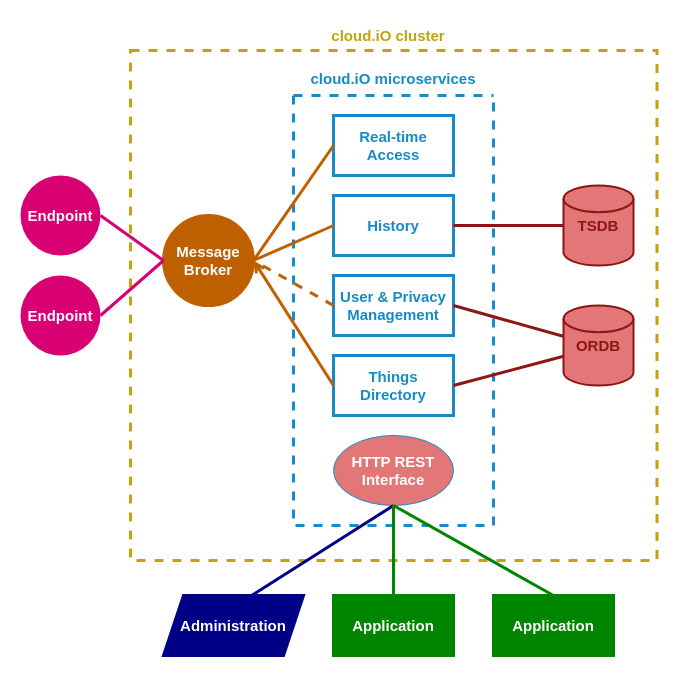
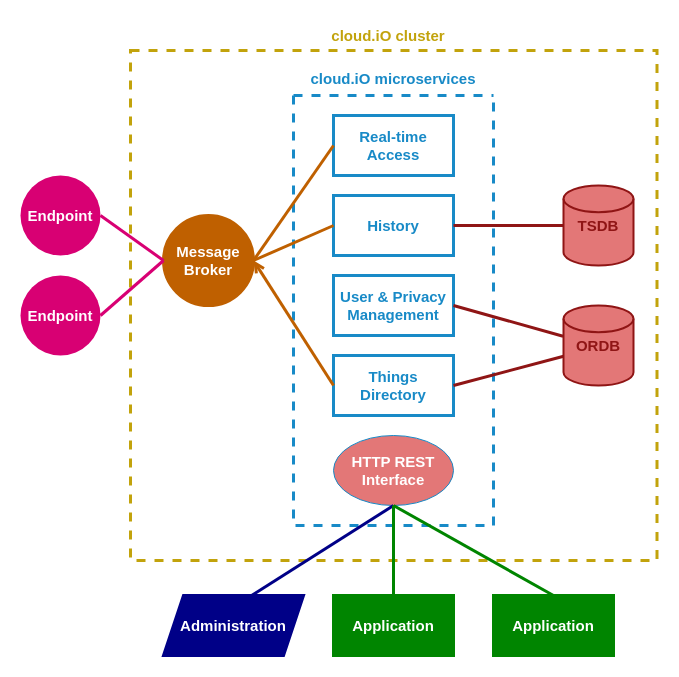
- <mxCell id="18" value="" style="endArrow=none;html=1;rounded=0;fontSize=15;fontColor=#BF6000;entryX=1;entryY=0.5;entryDx=0;entryDy=0;exitX=0;exitY=0.5;exitDx=0;exitDy=0;strokeColor=#BF6000;strokeWidth=3;dashed=1;" parent="1" source="6" target="15" edge="1"><mxGeometry width="50" height="50" relative="1" as="geometry"><mxPoint x="353" y="165" as="sourcePoint" /><mxPoint x="273" y="310" as="targetPoint" /></mxGeometry></mxCell>
